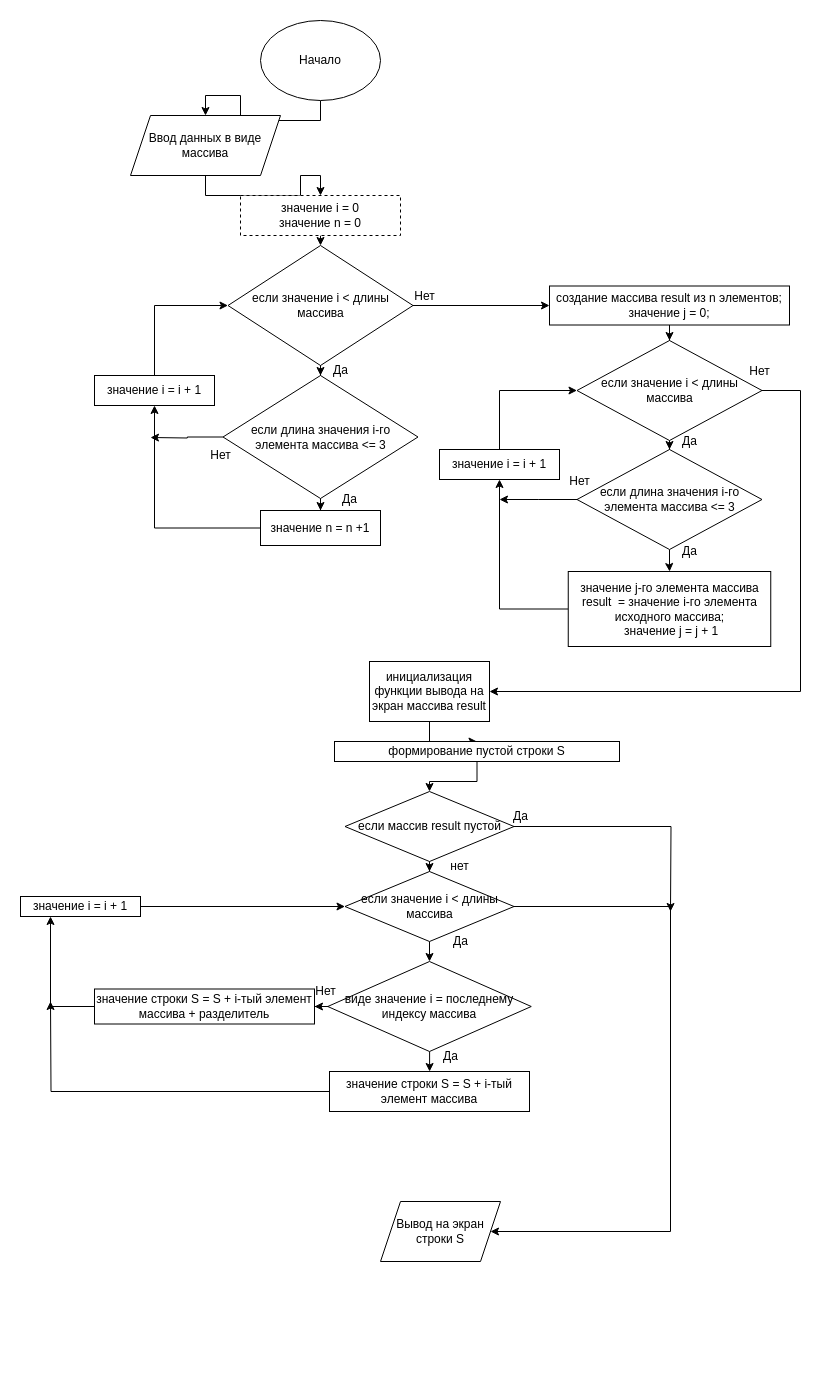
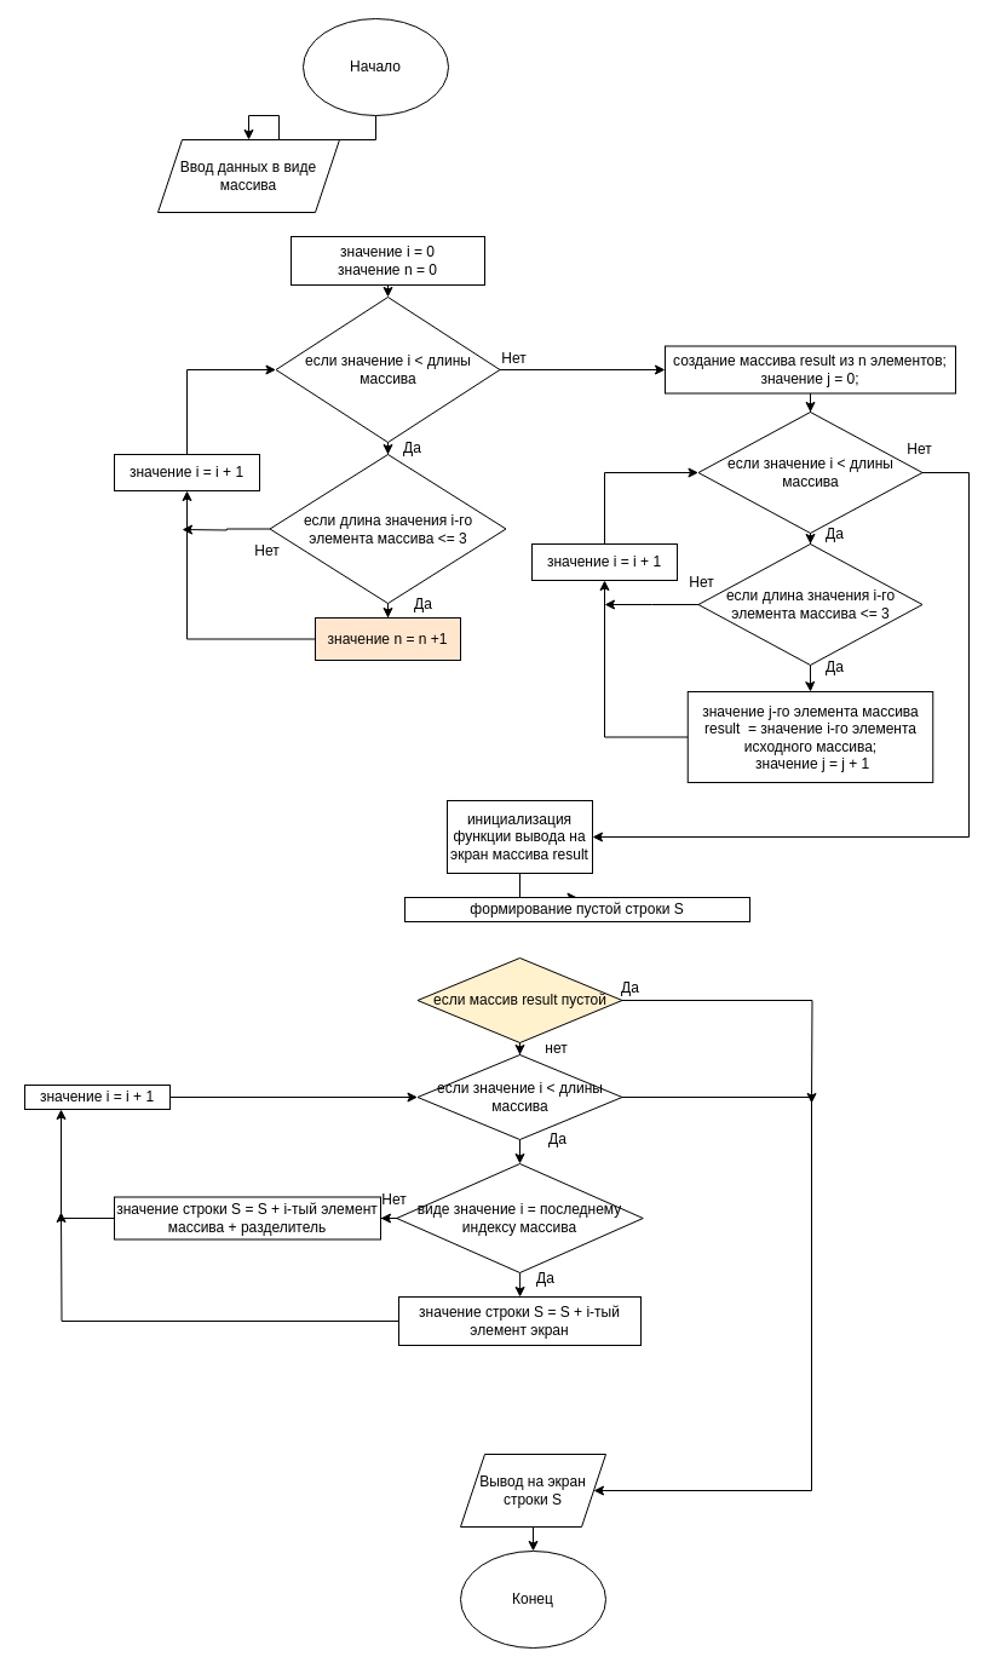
- <mxCell id="3" value="Начало" style="ellipse;whiteSpace=wrap;html=1;" vertex="1" parent="1"><mxGeometry x="260" y="20" width="120" height="80" as="geometry" /></mxCell>
+ <mxCell id="3" value="Начало" style="ellipse;whiteSpace=wrap;html=1;" vertex="1" parent="1"><mxGeometry x="250" y="15" width="120" height="80" as="geometry" /></mxCell>
- <mxCell id="4" value="" style="edgeStyle=orthogonalEdgeStyle;rounded=0;orthogonalLoop=1;jettySize=auto;html=1;" edge="1" parent="1" source="5" target="13"><mxGeometry relative="1" as="geometry" /></mxCell>
- <mxCell id="13" value="значение i = 0&lt;br&gt;значение n = 0" style="whiteSpace=wrap;html=1;dashed=1;" vertex="1" parent="1"><mxGeometry x="240" y="195" width="160" height="40" as="geometry" /></mxCell>
+ <mxCell id="13" value="значение i = 0&lt;br&gt;значение n = 0" style="whiteSpace=wrap;html=1;" vertex="1" parent="1"><mxGeometry x="240" y="195" width="160" height="40" as="geometry" /></mxCell>
- <mxCell id="17" value="значение n = n +1" style="whiteSpace=wrap;html=1;" vertex="1" parent="1"><mxGeometry x="260" y="510" width="120" height="35" as="geometry" /></mxCell>
+ <mxCell id="17" value="значение n = n +1" style="whiteSpace=wrap;html=1;fillColor=#ffe6cc;" vertex="1" parent="1"><mxGeometry x="260" y="510" width="120" height="35" as="geometry" /></mxCell>
- <mxCell id="54" style="edgeStyle=orthogonalEdgeStyle;rounded=0;orthogonalLoop=1;jettySize=auto;html=1;exitX=0.5;exitY=1;exitDx=0;exitDy=0;entryX=0.5;entryY=0;entryDx=0;entryDy=0;" edge="1" parent="1" source="55" target="42"><mxGeometry relative="1" as="geometry" /></mxCell>
- <mxCell id="42" value="если массив result пустой" style="rhombus;whiteSpace=wrap;html=1;" vertex="1" parent="1"><mxGeometry x="344.5" y="791" width="169" height="70" as="geometry" /></mxCell>
+ <mxCell id="42" value="если массив result пустой" style="rhombus;whiteSpace=wrap;html=1;fillColor=#fff2cc;" vertex="1" parent="1"><mxGeometry x="344.5" y="791" width="169" height="70" as="geometry" /></mxCell>
- <mxCell id="53" value="значение строки S = S + i-тый элемент массива" style="whiteSpace=wrap;html=1;" vertex="1" parent="1"><mxGeometry x="329" y="1071" width="200" height="40" as="geometry" /></mxCell>
+ <mxCell id="53" value="значение строки S = S + i-тый элемент экран" style="whiteSpace=wrap;html=1;" vertex="1" parent="1"><mxGeometry x="329" y="1071" width="200" height="40" as="geometry" /></mxCell>
+ <mxCell id="62" style="edgeStyle=orthogonalEdgeStyle;rounded=0;orthogonalLoop=1;jettySize=auto;html=1;exitX=0.5;exitY=1;exitDx=0;exitDy=0;entryX=0.5;entryY=0;entryDx=0;entryDy=0;" edge="1" parent="1" source="63" target="64"><mxGeometry relative="1" as="geometry" /></mxCell>
+ <mxCell id="64" value="Конец" style="ellipse;whiteSpace=wrap;html=1;" vertex="1" parent="1"><mxGeometry x="380" y="1281" width="120" height="80" as="geometry" /></mxCell>
